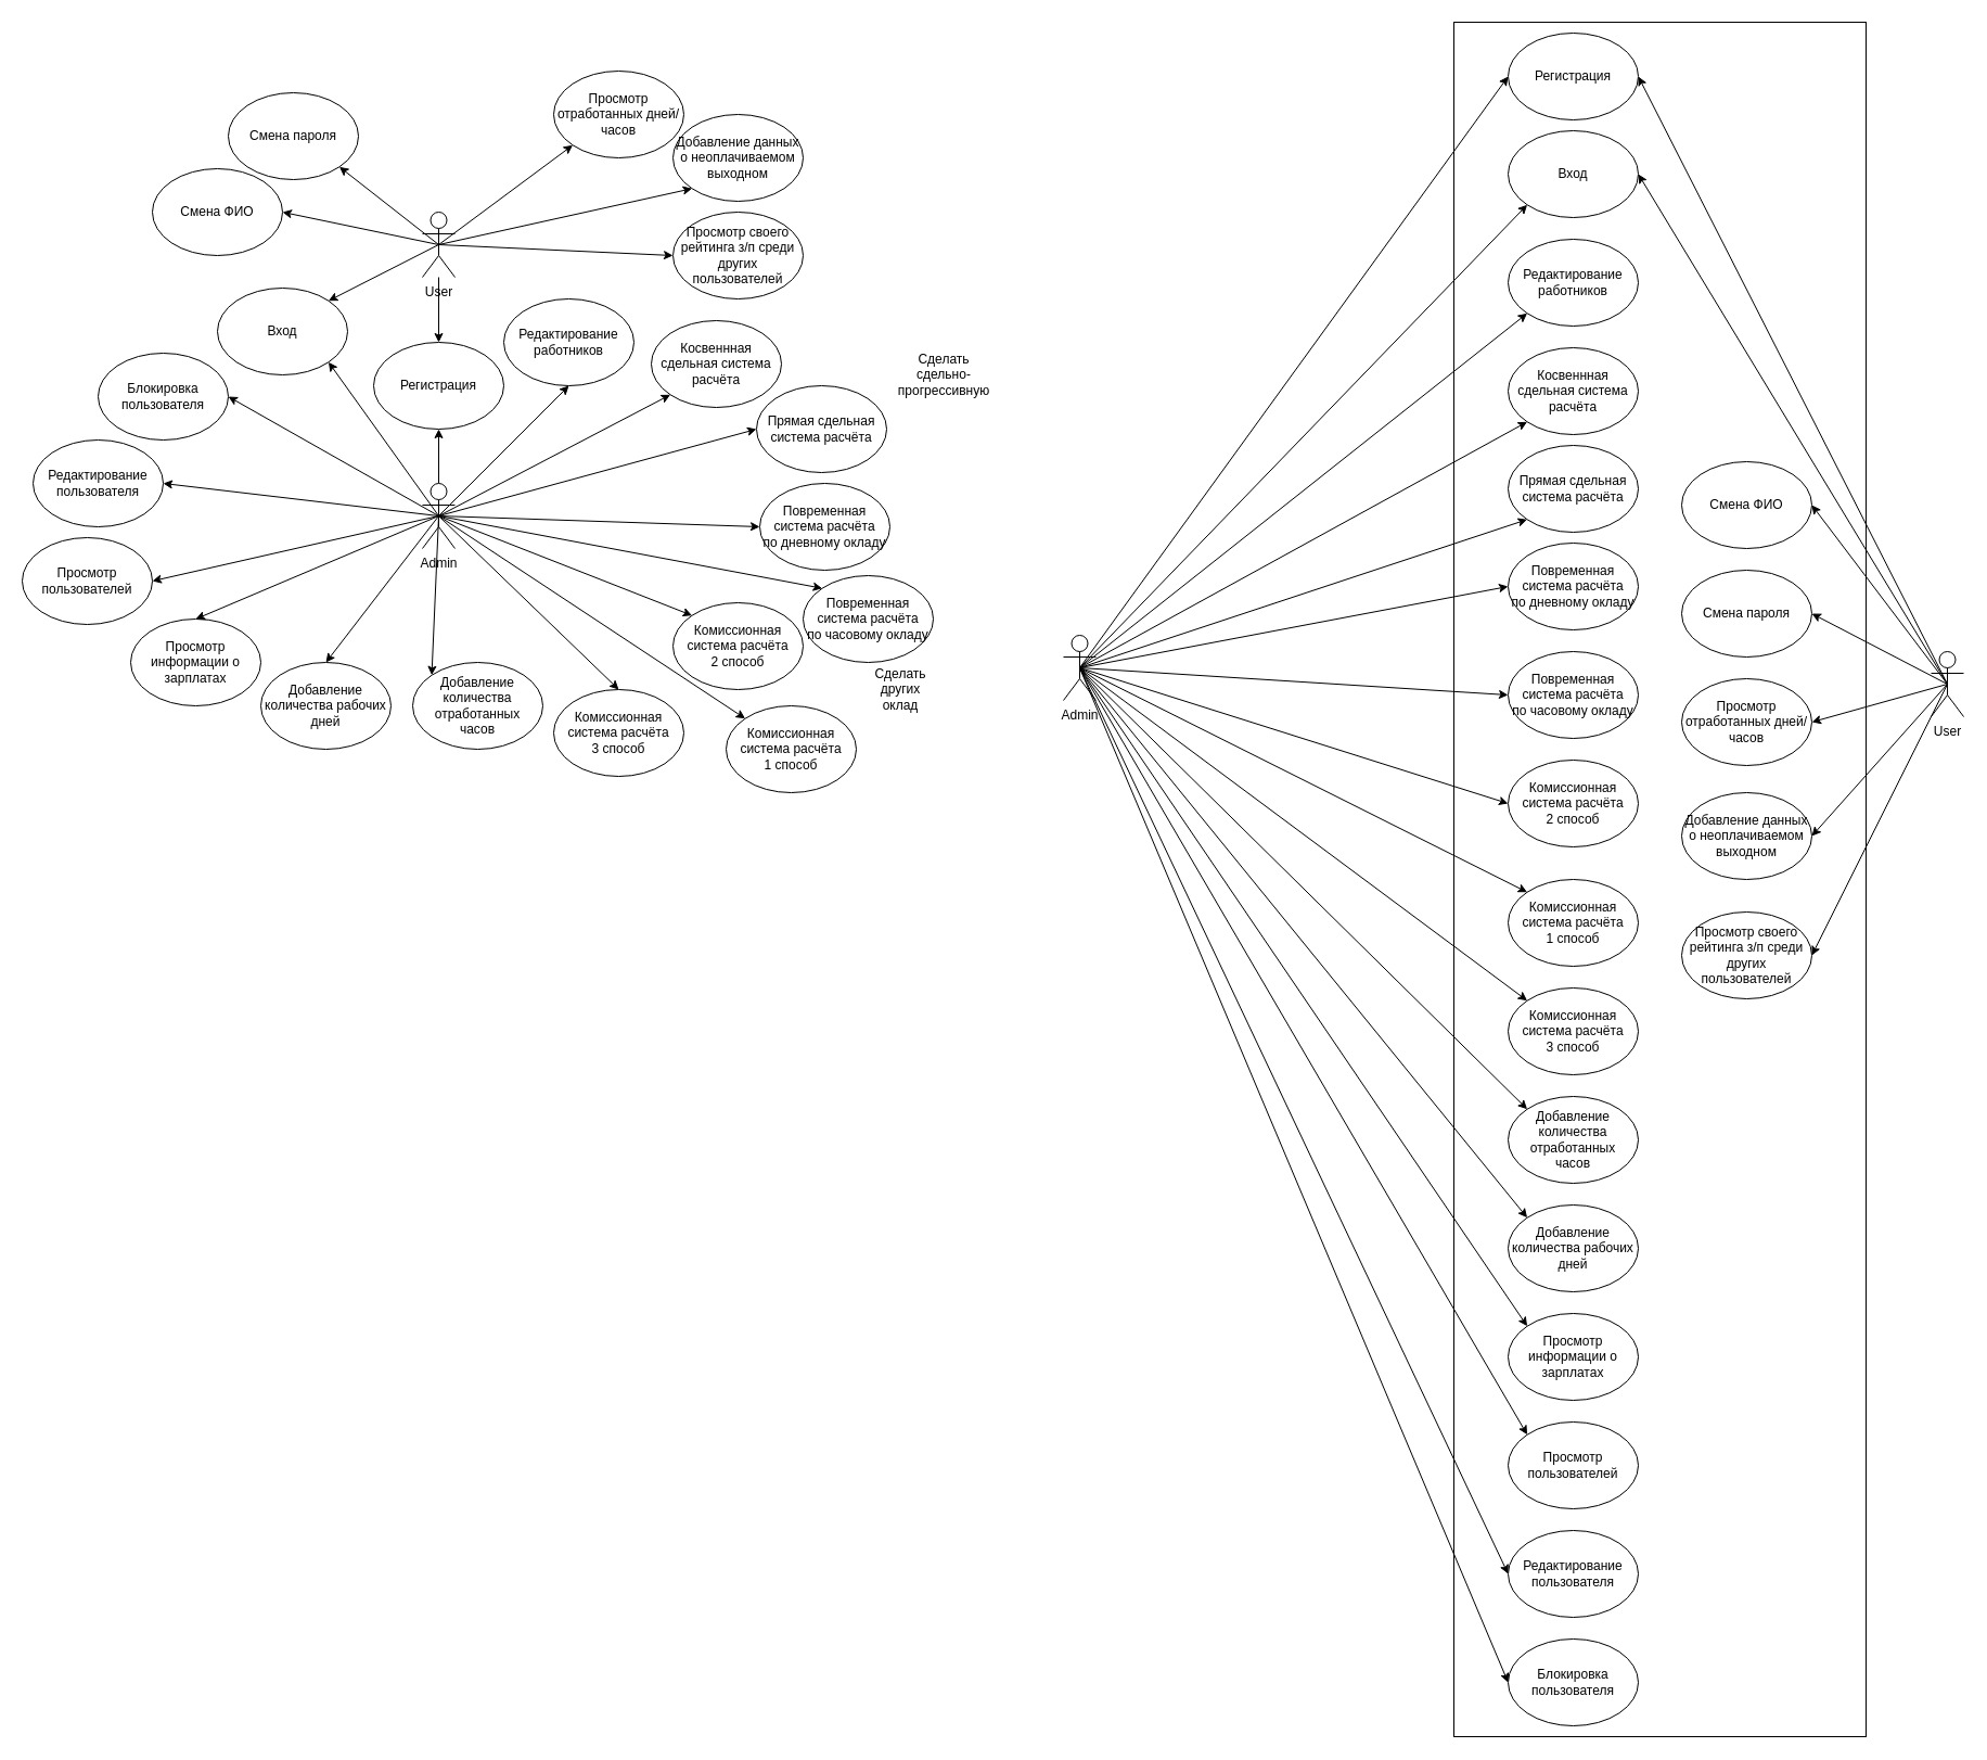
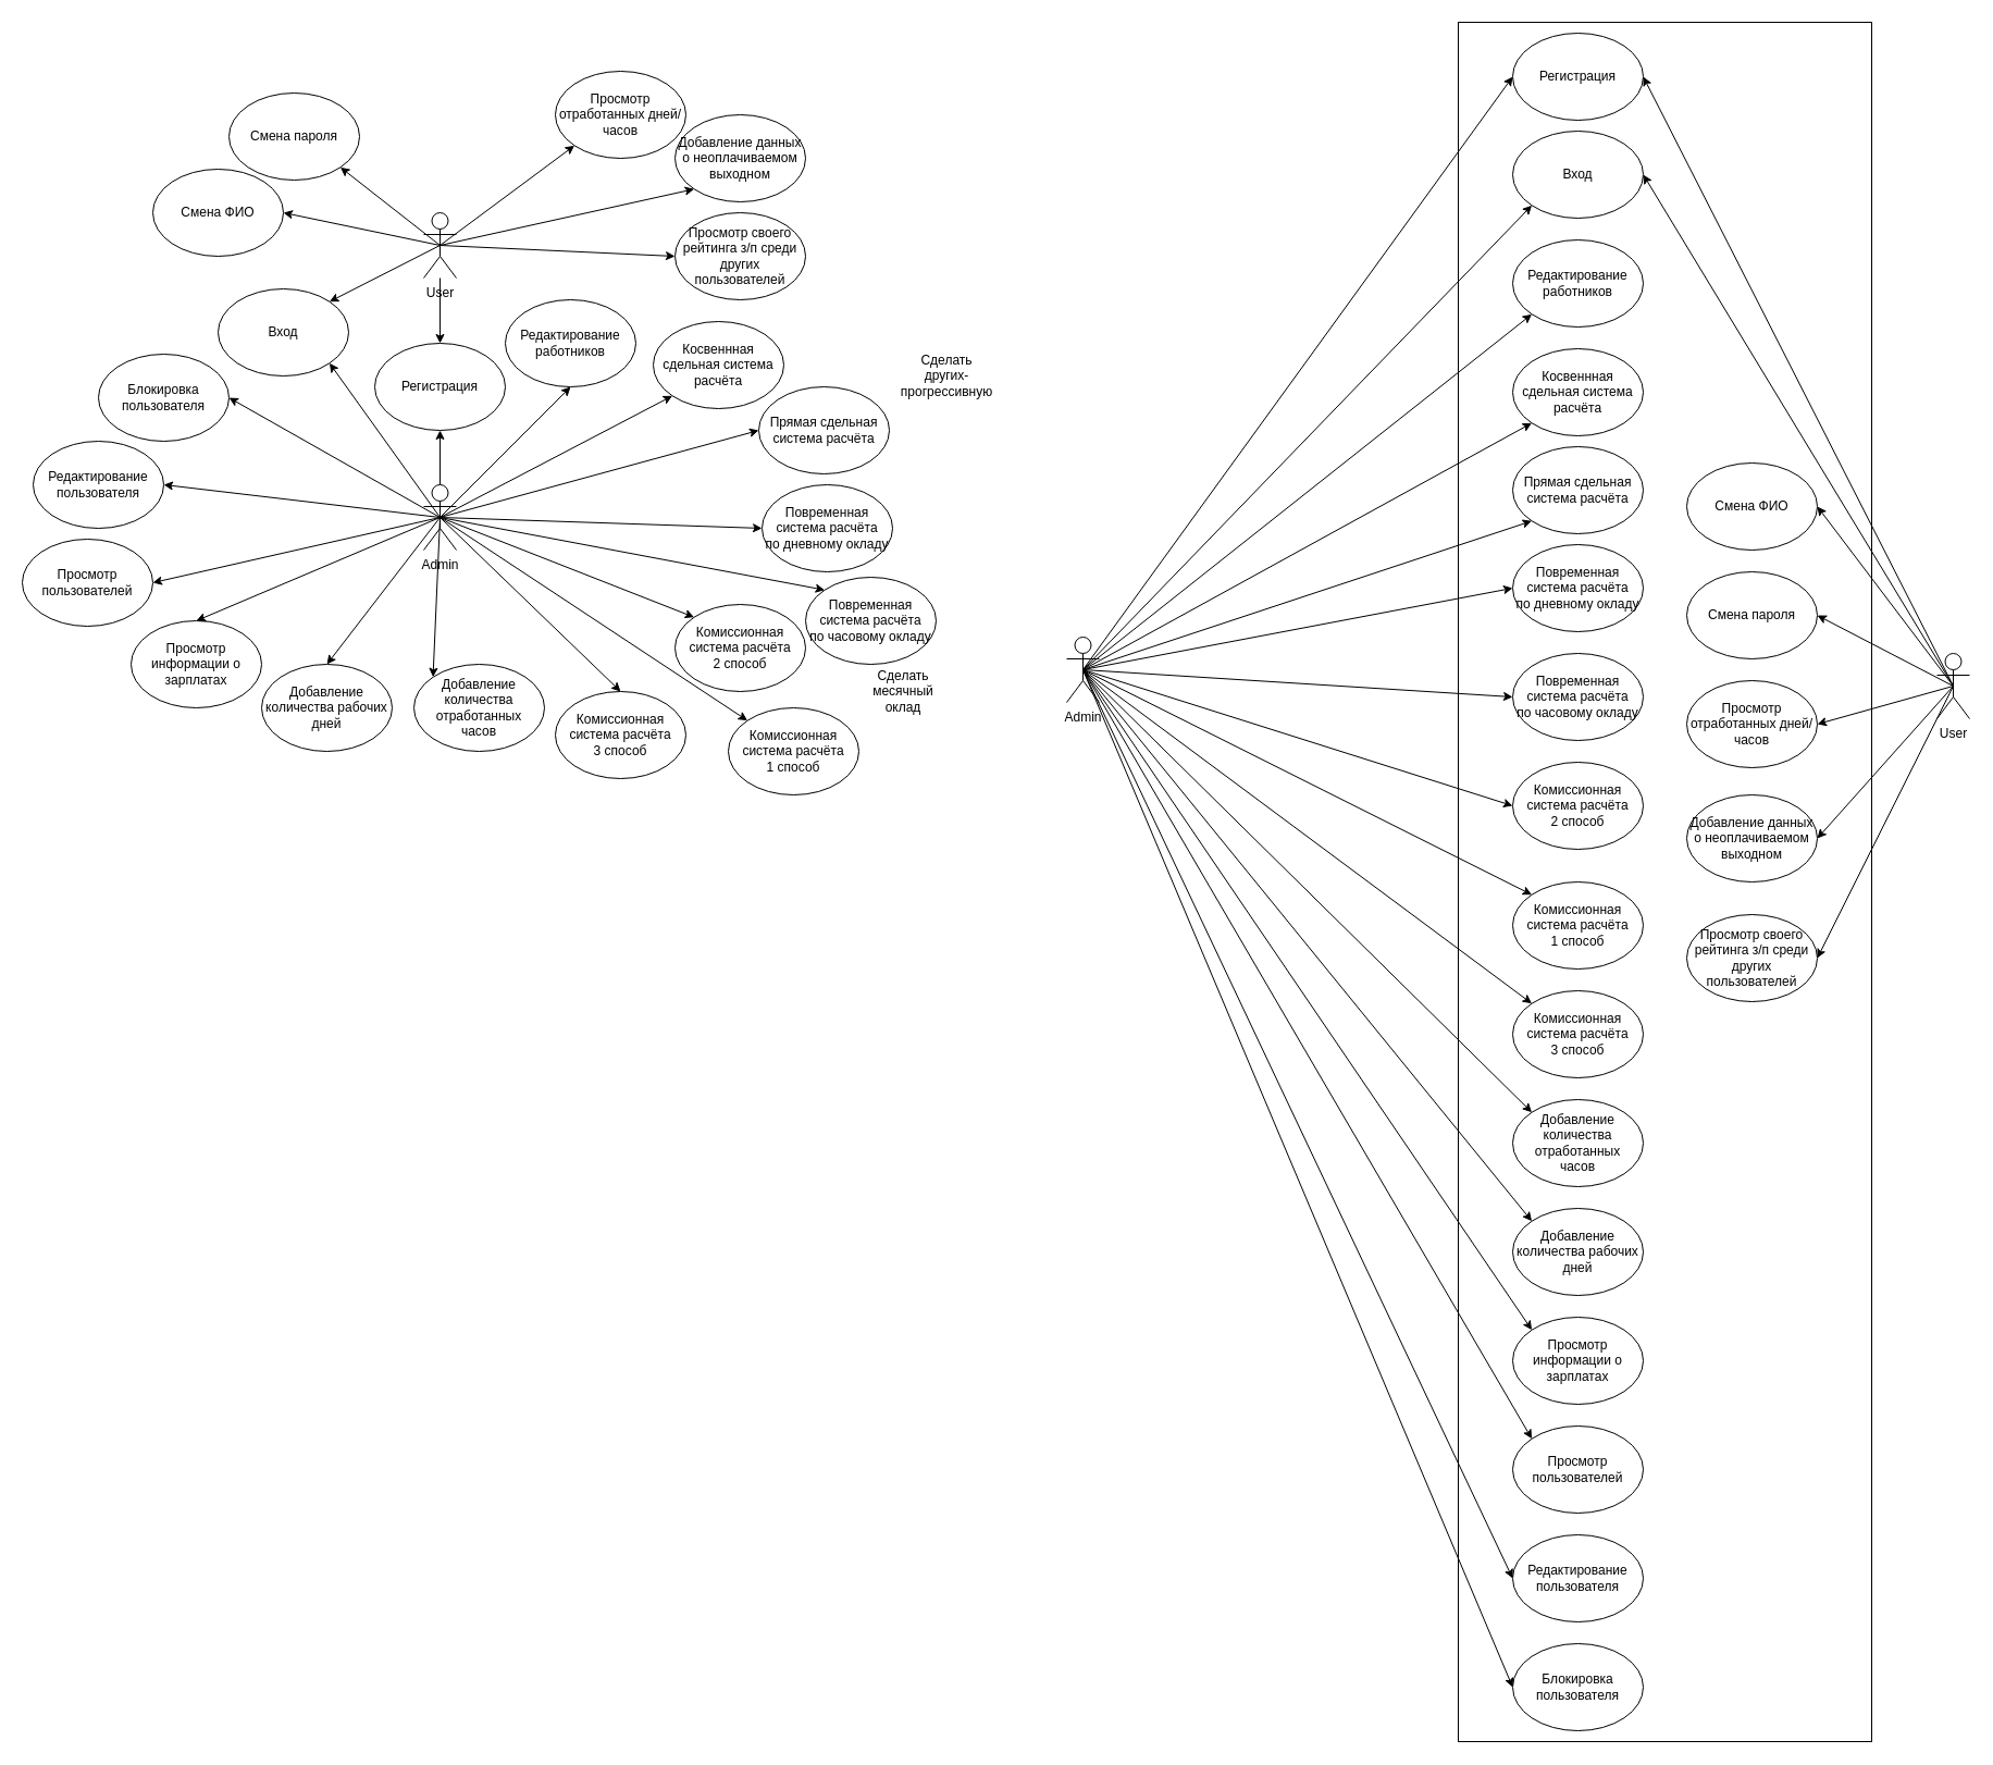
- <mxCell id="39" value="Сделать сдельно-прогрессивную" style="text;html=1;strokeColor=none;fillColor=none;align=center;verticalAlign=middle;whiteSpace=wrap;rounded=0;" parent="1" vertex="1"><mxGeometry x="850" y="335" width="40" height="20" as="geometry" /></mxCell>
+ <mxCell id="39" value="Сделать других-прогрессивную" style="text;html=1;strokeColor=none;fillColor=none;align=center;verticalAlign=middle;whiteSpace=wrap;rounded=0;" parent="1" vertex="1"><mxGeometry x="850" y="335" width="40" height="20" as="geometry" /></mxCell>
- <mxCell id="38" value="Сделать других оклад" style="text;html=1;strokeColor=none;fillColor=none;align=center;verticalAlign=middle;whiteSpace=wrap;rounded=0;" parent="1" vertex="1"><mxGeometry x="810" y="625" width="40" height="20" as="geometry" /></mxCell>
+ <mxCell id="38" value="Сделать месячный оклад" style="text;html=1;strokeColor=none;fillColor=none;align=center;verticalAlign=middle;whiteSpace=wrap;rounded=0;" parent="1" vertex="1"><mxGeometry x="810" y="625" width="40" height="20" as="geometry" /></mxCell>
